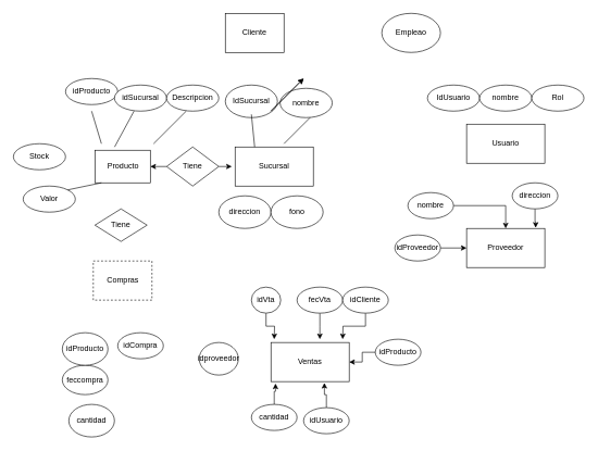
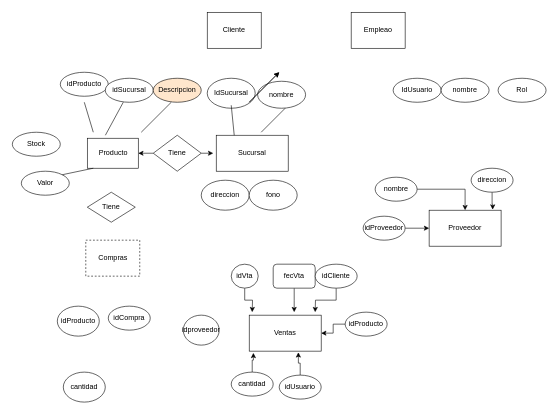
- <mxCell id="54" value="Empleao" style="ellipse;whiteSpace=wrap;html=1;" vertex="1" parent="1"><mxGeometry x="585" y="20" width="90" height="60" as="geometry" /></mxCell>
+ <mxCell id="54" value="Empleao" style="rounded=0;whiteSpace=wrap;html=1;" vertex="1" parent="1"><mxGeometry x="585" y="20" width="90" height="60" as="geometry" /></mxCell>
- <mxCell id="10" value="Descripcion" style="ellipse;whiteSpace=wrap;html=1;" parent="1" vertex="1"><mxGeometry x="255" y="130" width="80" height="40" as="geometry" /></mxCell>
+ <mxCell id="10" value="Descripcion" style="ellipse;whiteSpace=wrap;html=1;fillColor=#ffe6cc;" parent="1" vertex="1"><mxGeometry x="255" y="130" width="80" height="40" as="geometry" /></mxCell>
- <mxCell id="36" value="Rol" style="ellipse;whiteSpace=wrap;html=1;" parent="1" vertex="1"><mxGeometry x="815" y="130" width="80" height="40" as="geometry" /></mxCell>
+ <mxCell id="36" value="Rol" style="ellipse;whiteSpace=wrap;html=1;" parent="1" vertex="1"><mxGeometry x="830" y="130" width="80" height="40" as="geometry" /></mxCell>
- <mxCell id="7" value="Usuario" style="rounded=0;whiteSpace=wrap;html=1;" parent="1" vertex="1"><mxGeometry x="715" y="190" width="120" height="60" as="geometry" /></mxCell>
- <mxCell id="25" value="fecVta" style="ellipse;whiteSpace=wrap;html=1;" parent="1" vertex="1"><mxGeometry x="455" y="440" width="70" height="40" as="geometry" /></mxCell>
+ <mxCell id="25" value="fecVta" style="whiteSpace=wrap;html=1;rounded=1;" parent="1" vertex="1"><mxGeometry x="455" y="440" width="70" height="40" as="geometry" /></mxCell>
- <mxCell id="18" value="feccompra" style="ellipse;whiteSpace=wrap;html=1;" parent="1" vertex="1"><mxGeometry y="560" width="70" height="45" as="geometry" x="95" /></mxCell>
